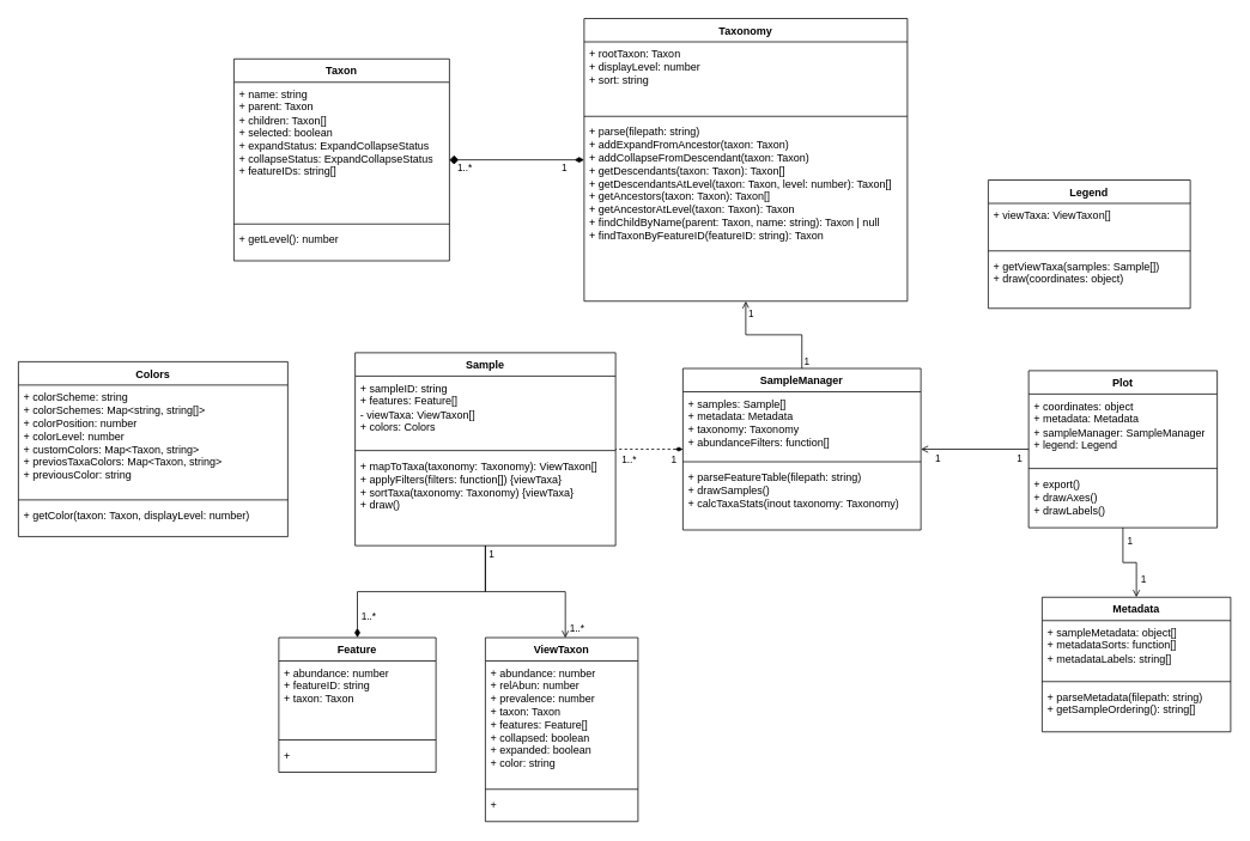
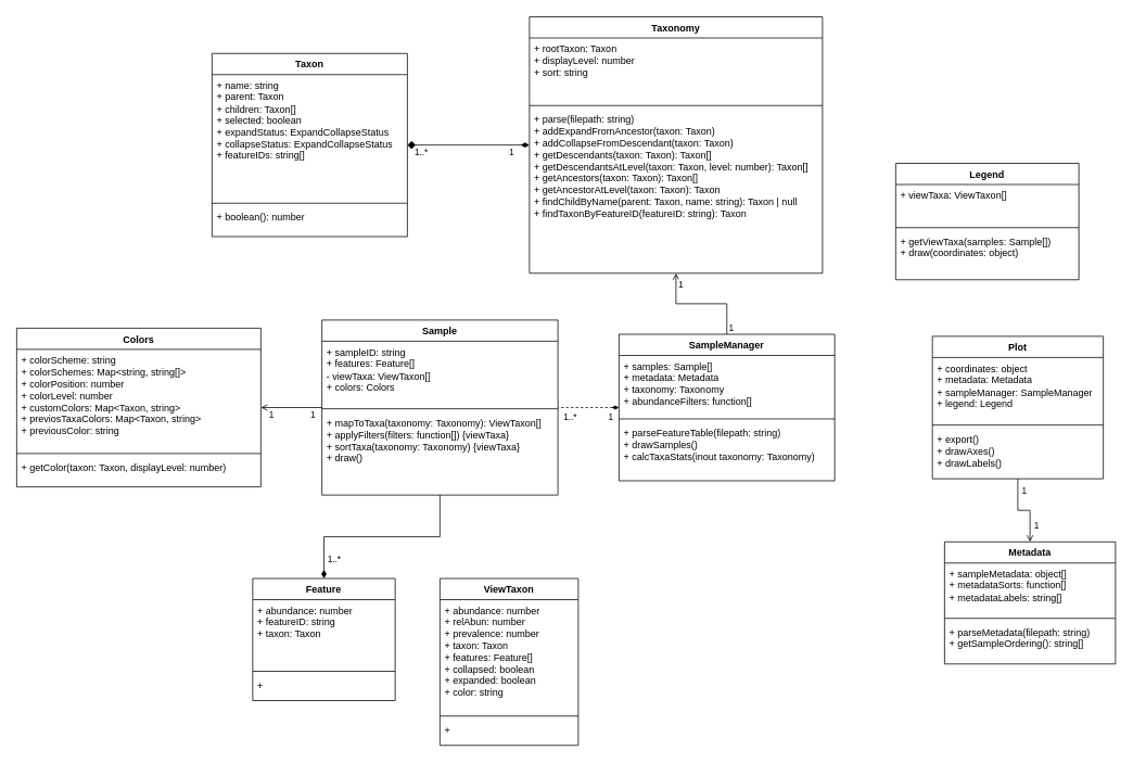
- <mxCell id="5" value="+ getLevel(): number" style="text;strokeColor=none;fillColor=none;align=left;verticalAlign=top;spacingLeft=4;spacingRight=4;overflow=hidden;rotatable=0;points=[[0,0.5],[1,0.5]];portConstraint=eastwest;whiteSpace=wrap;html=1;" vertex="1" parent="2"><mxGeometry y="188" width="240" height="37" as="geometry" /></mxCell>
+ <mxCell id="5" value="+ boolean(): number" style="text;strokeColor=none;fillColor=none;align=left;verticalAlign=top;spacingLeft=4;spacingRight=4;overflow=hidden;rotatable=0;points=[[0,0.5],[1,0.5]];portConstraint=eastwest;whiteSpace=wrap;html=1;" vertex="1" parent="2"><mxGeometry y="188" width="240" height="37" as="geometry" /></mxCell>
+ <mxCell id="25" style="edgeStyle=orthogonalEdgeStyle;rounded=0;orthogonalLoop=1;jettySize=auto;html=1;endArrow=open;endFill=0;" edge="1" parent="1" source="28" target="61"><mxGeometry relative="1" as="geometry" /></mxCell>
+ <mxCell id="26" value="1" style="edgeLabel;html=1;align=center;verticalAlign=middle;resizable=0;points=[];" vertex="1" connectable="0" parent="25"><mxGeometry x="0.614" relative="1" as="geometry"><mxPoint x="-2" y="8" as="offset" /></mxGeometry></mxCell>
+ <mxCell id="27" value="1" style="edgeLabel;html=1;align=center;verticalAlign=middle;resizable=0;points=[];" vertex="1" connectable="0" parent="25"><mxGeometry x="-0.57" relative="1" as="geometry"><mxPoint x="4" y="8" as="offset" /></mxGeometry></mxCell>
- <mxCell id="47" style="edgeStyle=orthogonalEdgeStyle;rounded=0;orthogonalLoop=1;jettySize=auto;html=1;endArrow=open;endFill=0;" edge="1" parent="1" source="50" target="19"><mxGeometry relative="1" as="geometry" /></mxCell>
- <mxCell id="48" value="1" style="edgeLabel;html=1;align=center;verticalAlign=middle;resizable=0;points=[];" vertex="1" connectable="0" parent="47"><mxGeometry x="0.695" y="-1" relative="1" as="geometry"><mxPoint y="10" as="offset" /></mxGeometry></mxCell>
- <mxCell id="49" value="1" style="edgeLabel;html=1;align=center;verticalAlign=middle;resizable=0;points=[];" vertex="1" connectable="0" parent="47"><mxGeometry x="-0.815" y="-1" relative="1" as="geometry"><mxPoint y="10" as="offset" /></mxGeometry></mxCell>
- <mxCell id="54" style="edgeStyle=orthogonalEdgeStyle;rounded=0;orthogonalLoop=1;jettySize=auto;html=1;entryX=0.524;entryY=0.002;entryDx=0;entryDy=0;entryPerimeter=0;endArrow=open;endFill=0;" edge="1" parent="1" source="28" target="36"><mxGeometry relative="1" as="geometry" /></mxCell>
- <mxCell id="55" value="1..*" style="edgeLabel;html=1;align=center;verticalAlign=middle;resizable=0;points=[];labelBorderColor=none;" vertex="1" connectable="0" parent="54"><mxGeometry x="0.829" relative="1" as="geometry"><mxPoint x="12" y="5" as="offset" /></mxGeometry></mxCell>
- <mxCell id="56" value="1" style="edgeLabel;html=1;align=center;verticalAlign=middle;resizable=0;points=[];labelBorderColor=none;" vertex="1" connectable="0" parent="54"><mxGeometry x="-0.884" y="-1" relative="1" as="geometry"><mxPoint x="7" y="-2" as="offset" /></mxGeometry></mxCell>
